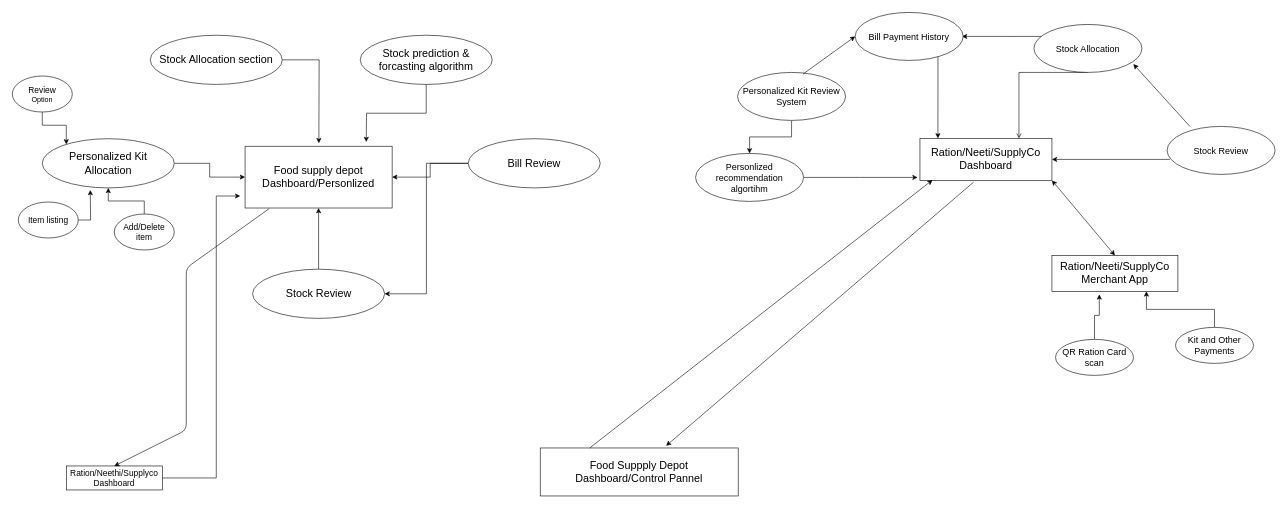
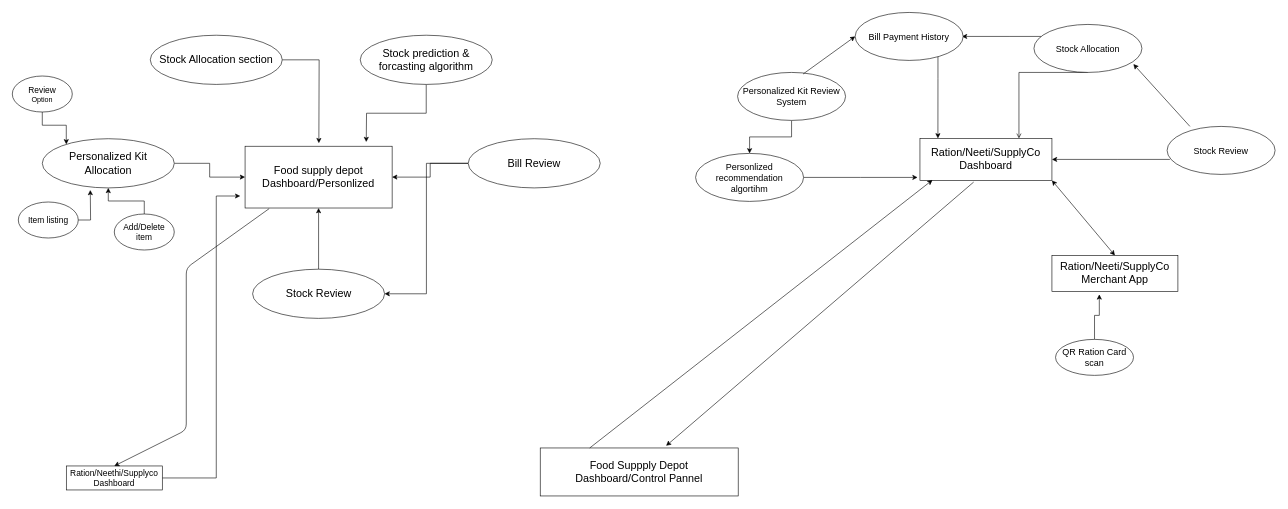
- <mxCell id="44" style="edgeStyle=orthogonalEdgeStyle;rounded=0;orthogonalLoop=1;jettySize=auto;html=1;entryX=0.75;entryY=1;entryDx=0;entryDy=0;" edge="1" parent="1" source="45" target="40"><mxGeometry relative="1" as="geometry" /></mxCell>
- <mxCell id="45" value="&lt;span style=&quot;font-size: 15px&quot;&gt;Kit and Other Payments&lt;/span&gt;" style="ellipse;whiteSpace=wrap;html=1;" vertex="1" parent="1"><mxGeometry x="1959" y="545" width="130" height="60" as="geometry" /></mxCell>
